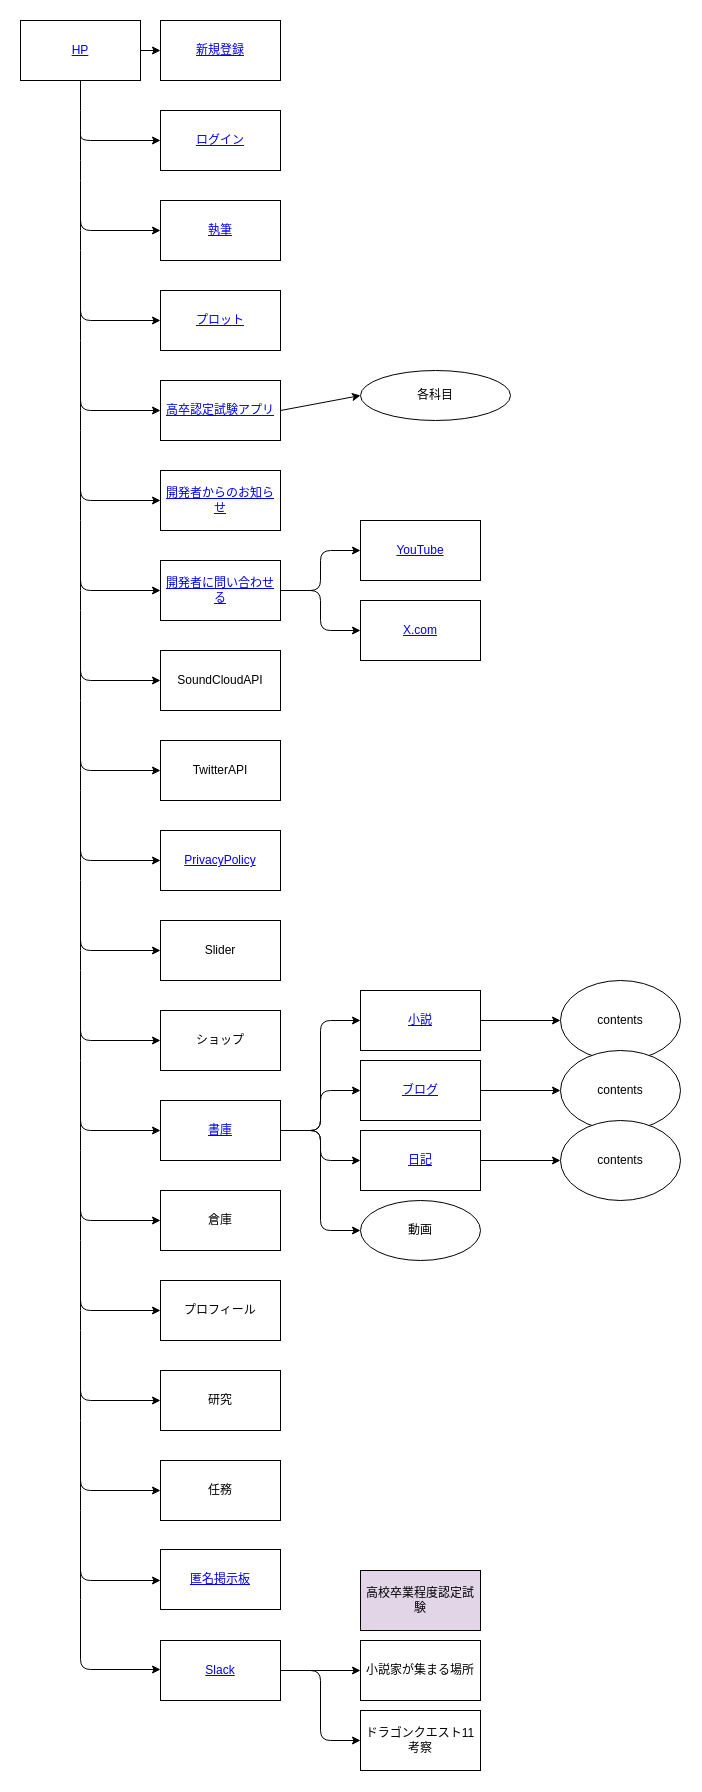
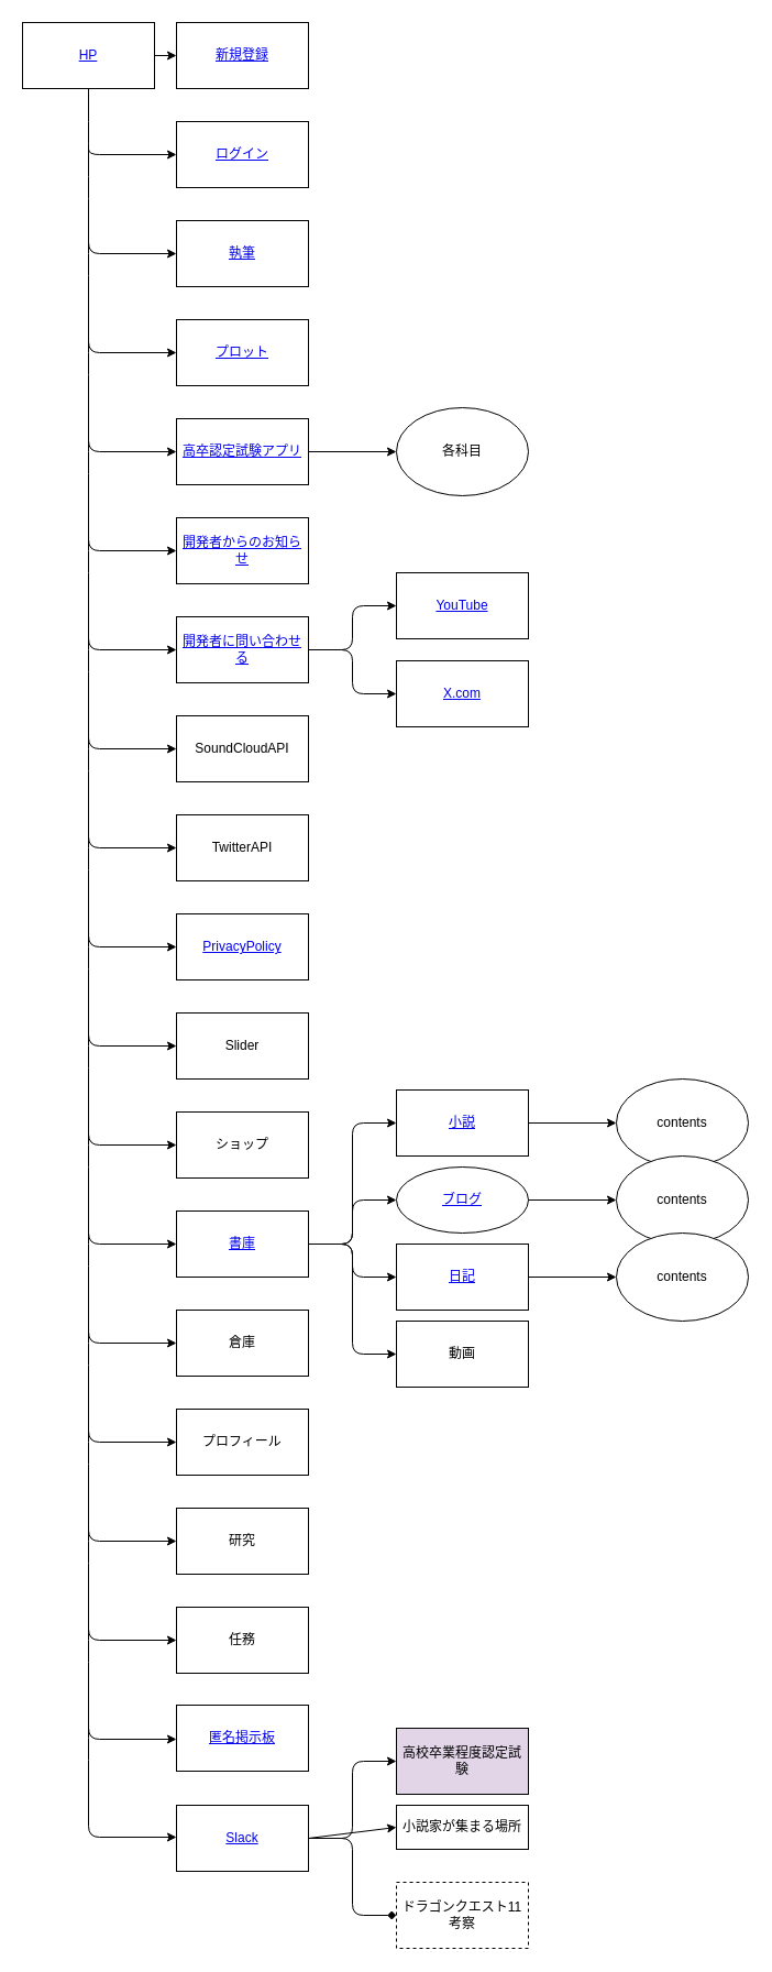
- <mxCell id="59" value="各科目" style="ellipse;whiteSpace=wrap;html=1;" vertex="1" parent="1"><mxGeometry x="360" y="370" width="150" height="50" as="geometry" /></mxCell>
+ <mxCell id="59" value="各科目" style="ellipse;whiteSpace=wrap;html=1;" vertex="1" parent="1"><mxGeometry x="360" y="370" width="120" height="80" as="geometry" /></mxCell>
- <mxCell id="28" value="&lt;a href=&quot;https://himatsubushi.org/02.discover/blog/page/blog.php&quot;&gt;ブログ&lt;/a&gt;" style="rounded=0;whiteSpace=wrap;html=1;" vertex="1" parent="1"><mxGeometry x="360" y="1060" width="120" height="60" as="geometry" /></mxCell>
+ <mxCell id="28" value="&lt;a href=&quot;https://himatsubushi.org/02.discover/blog/page/blog.php&quot;&gt;ブログ&lt;/a&gt;" style="ellipse;whiteSpace=wrap;html=1;" vertex="1" parent="1"><mxGeometry x="360" y="1060" width="120" height="60" as="geometry" /></mxCell>
- <mxCell id="30" value="動画" style="ellipse;whiteSpace=wrap;html=1;" vertex="1" parent="1"><mxGeometry x="360" y="1200" width="120" height="60" as="geometry" /></mxCell>
+ <mxCell id="30" value="動画" style="rounded=0;whiteSpace=wrap;html=1;" vertex="1" parent="1"><mxGeometry x="360" y="1200" width="120" height="60" as="geometry" /></mxCell>
+ <mxCell id="56" value="" style="endArrow=classic;html=1;exitX=1;exitY=0.5;exitDx=0;exitDy=0;entryX=0;entryY=0.5;entryDx=0;entryDy=0;" edge="1" parent="1" source="21" target="24"><mxGeometry width="50" height="50" relative="1" as="geometry"><mxPoint x="250" y="1600" as="sourcePoint" /><mxPoint x="300" y="1550" as="targetPoint" /><Array as="points"><mxPoint x="320" y="1670" /><mxPoint x="320" y="1600" /></Array></mxGeometry></mxCell>
- <mxCell id="25" value="小説家が集まる場所" style="rounded=0;whiteSpace=wrap;html=1;" vertex="1" parent="1"><mxGeometry x="360" y="1640" width="120" height="60" as="geometry" /></mxCell>
+ <mxCell id="25" value="小説家が集まる場所" style="rounded=0;whiteSpace=wrap;html=1;" vertex="1" parent="1"><mxGeometry x="360" y="1640" width="120" height="40" as="geometry" /></mxCell>
- <mxCell id="58" value="" style="endArrow=classic;html=1;entryX=0;entryY=0.5;entryDx=0;entryDy=0;exitX=1;exitY=0.5;exitDx=0;exitDy=0;" edge="1" parent="1" source="21" target="26"><mxGeometry width="50" height="50" relative="1" as="geometry"><mxPoint x="280" y="1800" as="sourcePoint" /><mxPoint x="330" y="1750" as="targetPoint" /><Array as="points"><mxPoint x="320" y="1670" /><mxPoint x="320" y="1740" /></Array></mxGeometry></mxCell>
+ <mxCell id="58" value="" style="endArrow=diamond;html=1;entryX=0;entryY=0.5;entryDx=0;entryDy=0;exitX=1;exitY=0.5;exitDx=0;exitDy=0;" edge="1" parent="1" source="21" target="26"><mxGeometry width="50" height="50" relative="1" as="geometry"><mxPoint x="280" y="1800" as="sourcePoint" /><mxPoint x="330" y="1750" as="targetPoint" /><Array as="points"><mxPoint x="320" y="1670" /><mxPoint x="320" y="1740" /></Array></mxGeometry></mxCell>
- <mxCell id="26" value="ドラゴンクエスト11考察" style="rounded=0;whiteSpace=wrap;html=1;" vertex="1" parent="1"><mxGeometry x="360" y="1710" width="120" height="60" as="geometry" /></mxCell>
+ <mxCell id="26" value="ドラゴンクエスト11考察" style="rounded=0;whiteSpace=wrap;html=1;dashed=1;" vertex="1" parent="1"><mxGeometry x="360" y="1710" width="120" height="60" as="geometry" /></mxCell>
